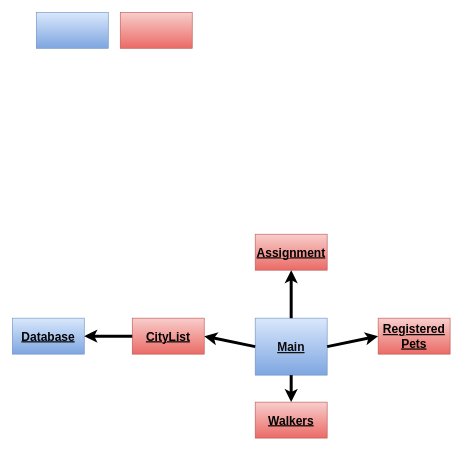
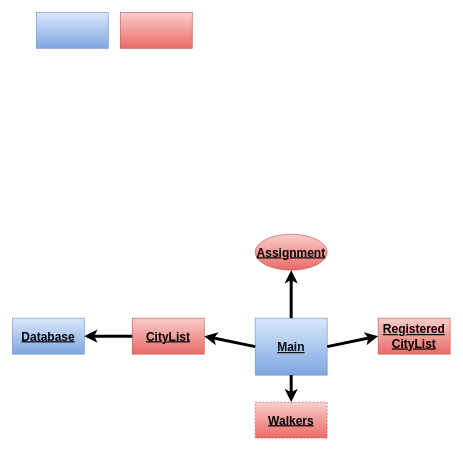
- <mxCell id="3" value="Assignment" style="whiteSpace=wrap;html=1;fontSize=20;fontStyle=5;fillColor=#f8cecc;gradientColor=#ea6b66;strokeColor=#b85450;fontColor=#000000;" vertex="1" parent="1"><mxGeometry x="425" y="390" width="120" height="60" as="geometry" /></mxCell>
+ <mxCell id="3" value="Assignment" style="ellipse;whiteSpace=wrap;html=1;fontSize=20;fontStyle=5;fillColor=#f8cecc;gradientColor=#ea6b66;strokeColor=#b85450;fontColor=#000000;" vertex="1" parent="1"><mxGeometry x="425" y="390" width="120" height="60" as="geometry" /></mxCell>
- <mxCell id="8" value="Registered&lt;br&gt;Pets" style="whiteSpace=wrap;html=1;fontSize=20;fontStyle=5;fillColor=#f8cecc;gradientColor=#ea6b66;strokeColor=#b85450;fontColor=#000000;" vertex="1" parent="1"><mxGeometry x="630" y="530" width="120" height="60" as="geometry" /></mxCell>
+ <mxCell id="8" value="Registered&lt;br&gt;CityList" style="whiteSpace=wrap;html=1;fontSize=20;fontStyle=5;fillColor=#f8cecc;gradientColor=#ea6b66;strokeColor=#b85450;fontColor=#000000;" vertex="1" parent="1"><mxGeometry x="630" y="530" width="120" height="60" as="geometry" /></mxCell>
- <mxCell id="7" value="Walkers" style="whiteSpace=wrap;html=1;fontSize=20;fontStyle=5;fillColor=#f8cecc;gradientColor=#ea6b66;strokeColor=#b85450;fontColor=#000000;" vertex="1" parent="1"><mxGeometry x="425" y="670" width="120" height="60" as="geometry" /></mxCell>
+ <mxCell id="7" value="Walkers" style="whiteSpace=wrap;html=1;fontSize=20;fontStyle=5;fillColor=#f8cecc;gradientColor=#ea6b66;strokeColor=#b85450;fontColor=#000000;dashed=1;" vertex="1" parent="1"><mxGeometry x="425" y="670" width="120" height="60" as="geometry" /></mxCell>
